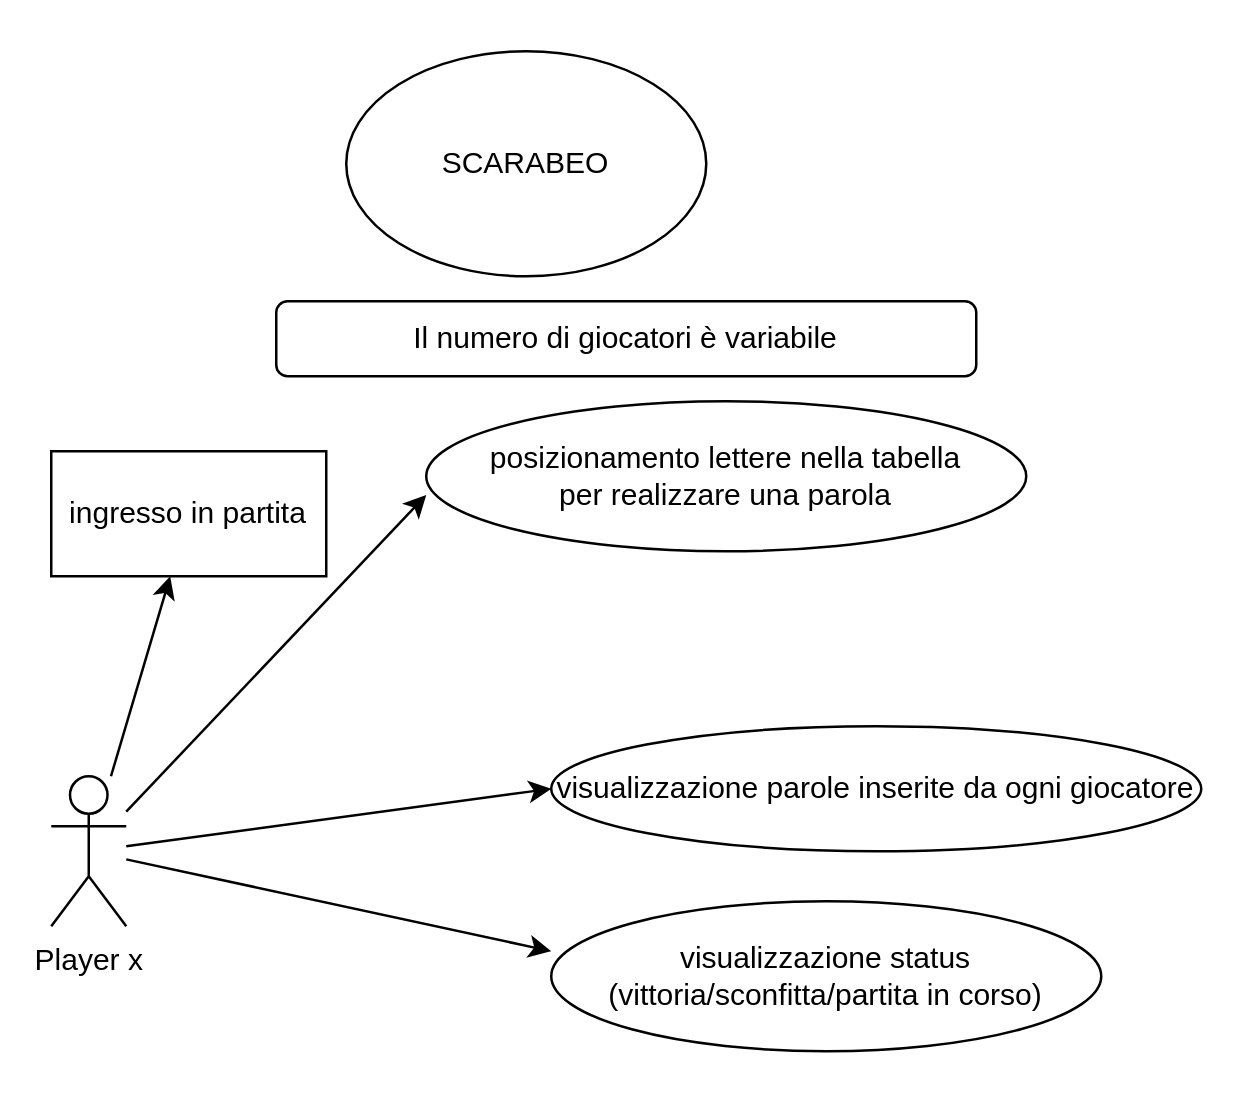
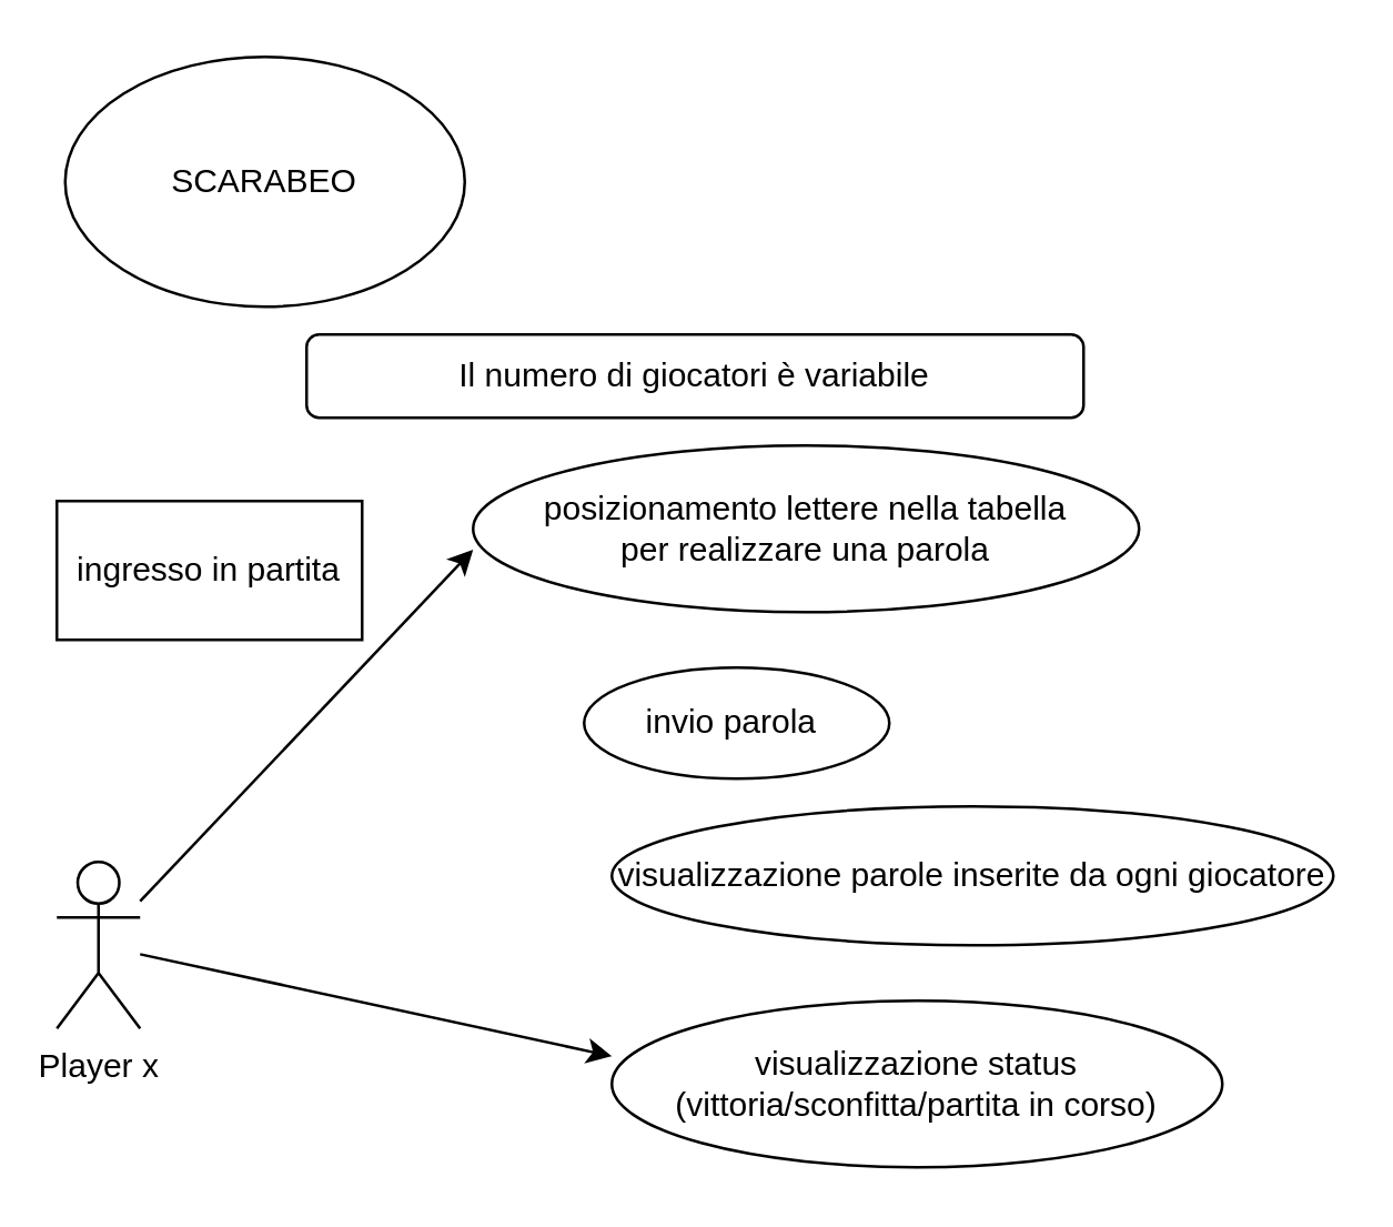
- <mxCell id="3" value="SCARABEO" style="ellipse;whiteSpace=wrap;html=1;" vertex="1" parent="1"><mxGeometry x="138" y="20" width="144" height="90" as="geometry" /></mxCell>
+ <mxCell id="3" value="SCARABEO" style="ellipse;whiteSpace=wrap;html=1;" vertex="1" parent="1"><mxGeometry x="23" y="20" width="144" height="90" as="geometry" /></mxCell>
+ <mxCell id="9" value="invio parola&amp;nbsp;" style="ellipse;whiteSpace=wrap;html=1;" vertex="1" parent="1"><mxGeometry x="210" y="240" width="110" height="40" as="geometry" /></mxCell>
- <mxCell id="4" value="" style="endArrow=classic;html=1;rounded=0;" edge="1" parent="1" source="2" target="5"><mxGeometry width="50" height="50" relative="1" as="geometry"><mxPoint x="-80" y="240" as="sourcePoint" /><mxPoint x="20" y="280" as="targetPoint" /></mxGeometry></mxCell>
- <mxCell id="11" value="" style="endArrow=classic;html=1;rounded=0;entryX=0;entryY=0.5;entryDx=0;entryDy=0;" edge="1" parent="1" source="2" target="10"><mxGeometry width="50" height="50" relative="1" as="geometry"><mxPoint x="60" y="369" as="sourcePoint" /><mxPoint x="220" y="330" as="targetPoint" /></mxGeometry></mxCell>
